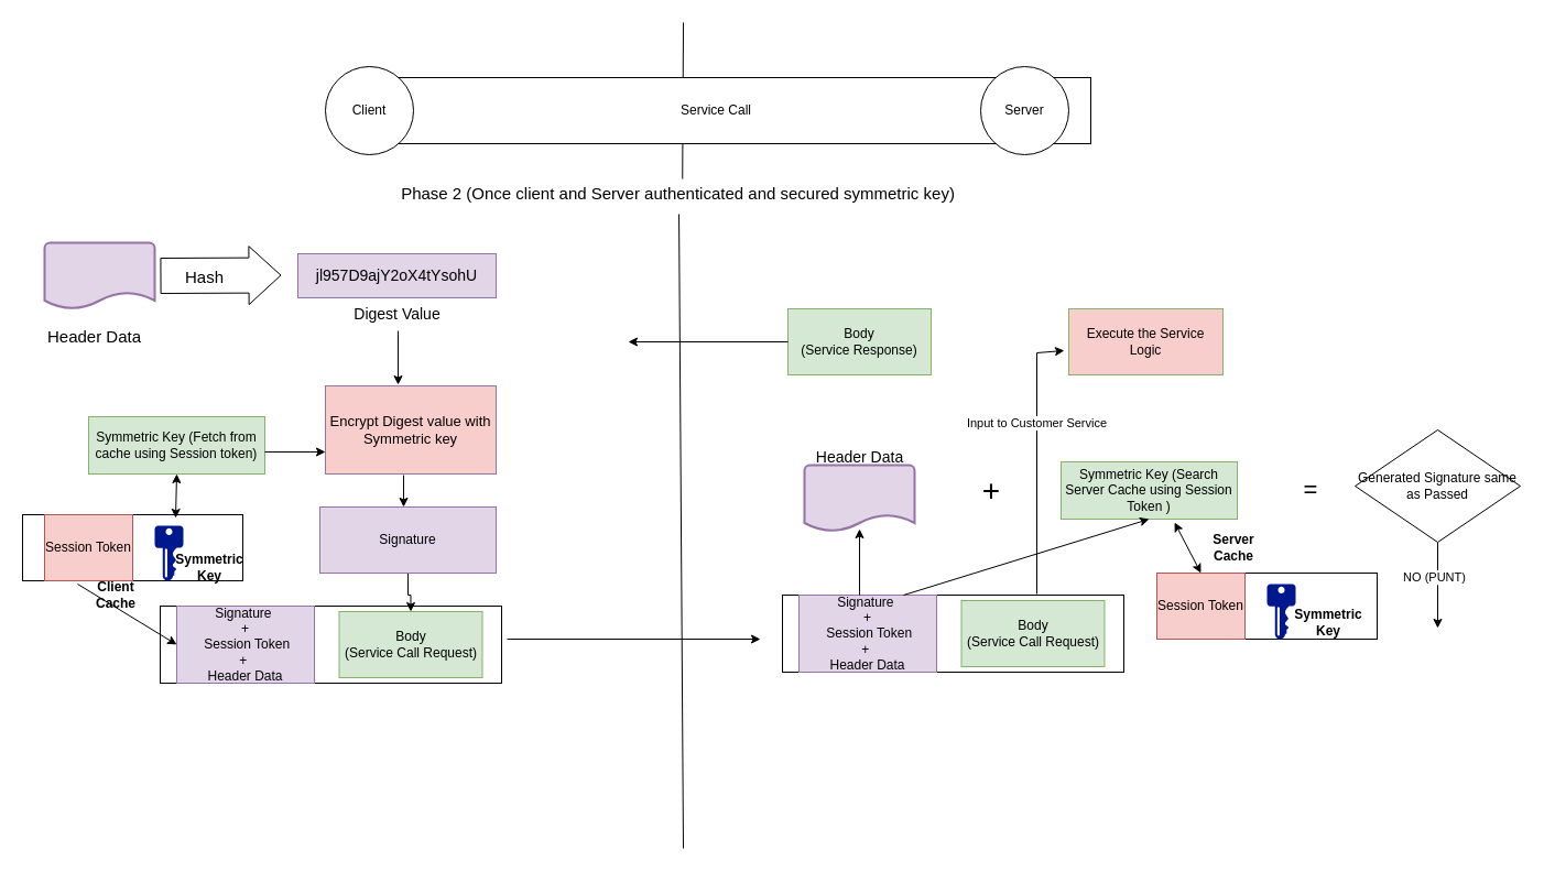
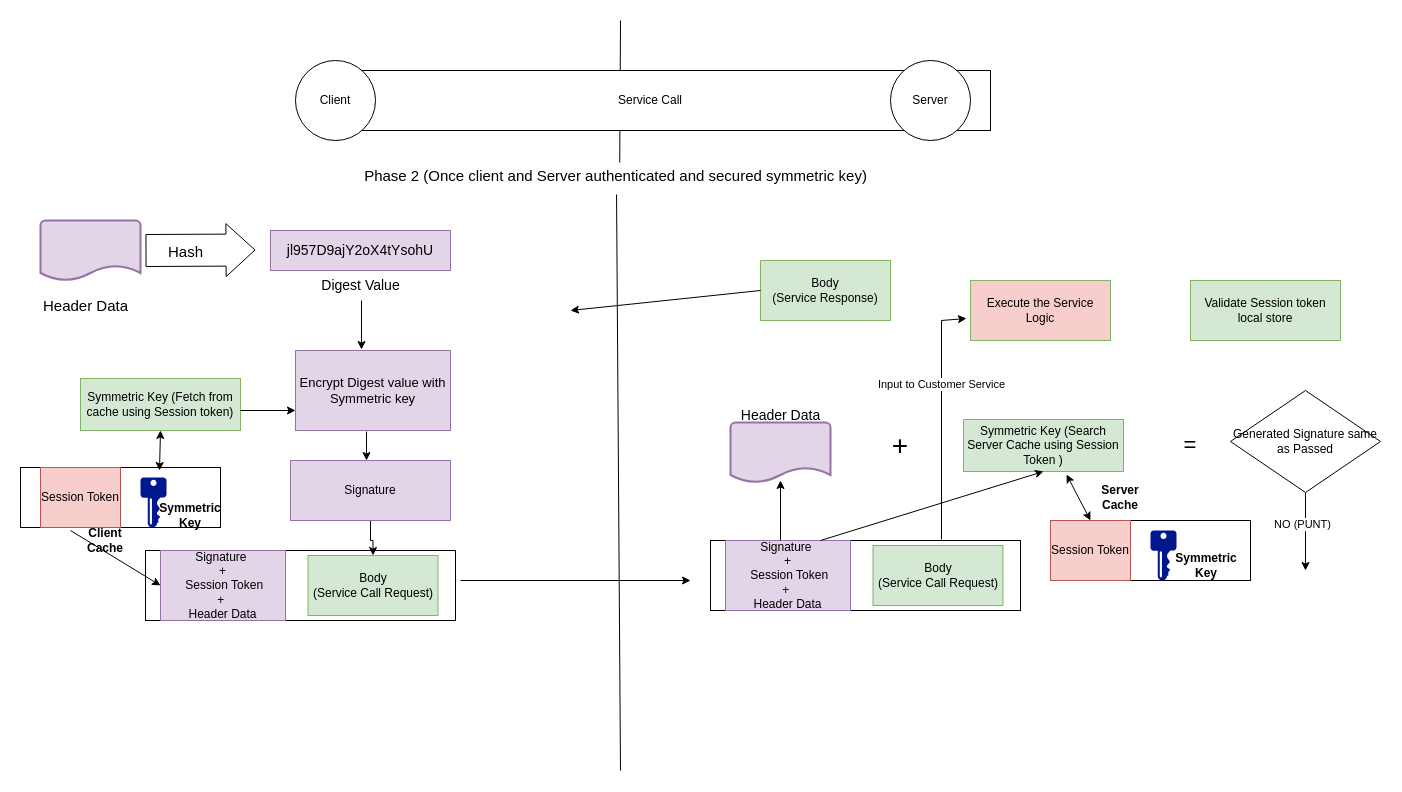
- <mxCell id="33" value="&lt;div&gt;Body&lt;/div&gt;&lt;div&gt;(Service Response)&lt;/div&gt;" style="rounded=0;whiteSpace=wrap;html=1;fillColor=#d5e8d4;strokeColor=#82b366;" parent="1" vertex="1"><mxGeometry x="715" y="280" width="130" height="60" as="geometry" /></mxCell>
+ <mxCell id="33" value="&lt;div&gt;Body&lt;/div&gt;&lt;div&gt;(Service Response)&lt;/div&gt;" style="rounded=0;whiteSpace=wrap;html=1;fillColor=#d5e8d4;strokeColor=#82b366;" parent="1" vertex="1"><mxGeometry x="760" y="260" width="130" height="60" as="geometry" /></mxCell>
+ <mxCell id="31" value="Validate Session token local store" style="rounded=0;whiteSpace=wrap;html=1;fillColor=#d5e8d4;strokeColor=#82b366;" parent="1" vertex="1"><mxGeometry x="1190" y="280" width="150" height="60" as="geometry" /></mxCell>
- <mxCell id="14" value="&lt;font style=&quot;font-size: 13px;&quot;&gt;Encrypt Digest value with Symmetric key&lt;/font&gt;" style="rounded=0;whiteSpace=wrap;html=1;fillColor=#f8cecc;strokeColor=#9673a6;" parent="1" vertex="1"><mxGeometry x="295" y="350" width="155" height="80" as="geometry" /></mxCell>
+ <mxCell id="14" value="&lt;font style=&quot;font-size: 13px;&quot;&gt;Encrypt Digest value with Symmetric key&lt;/font&gt;" style="rounded=0;whiteSpace=wrap;html=1;fillColor=#e1d5e7;strokeColor=#9673a6;" parent="1" vertex="1"><mxGeometry x="295" y="350" width="155" height="80" as="geometry" /></mxCell>
